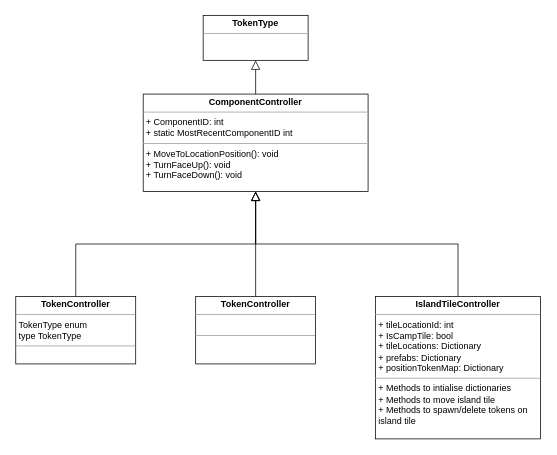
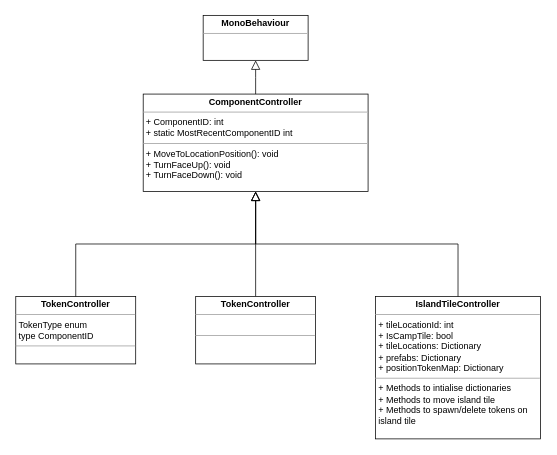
- <mxCell id="9" value="&lt;p style=&quot;margin:0px;margin-top:4px;text-align:center;&quot;&gt;&lt;b&gt;TokenType&lt;/b&gt;&lt;/p&gt;&lt;hr size=&quot;1&quot;&gt;&lt;div style=&quot;height:2px;&quot;&gt;&lt;/div&gt;" style="verticalAlign=top;align=left;overflow=fill;fontSize=12;fontFamily=Helvetica;html=1;whiteSpace=wrap;" vertex="1" parent="1"><mxGeometry x="270" y="20" width="140" height="60" as="geometry" /></mxCell>
+ <mxCell id="9" value="&lt;p style=&quot;margin:0px;margin-top:4px;text-align:center;&quot;&gt;&lt;b&gt;MonoBehaviour&lt;/b&gt;&lt;/p&gt;&lt;hr size=&quot;1&quot;&gt;&lt;div style=&quot;height:2px;&quot;&gt;&lt;/div&gt;" style="verticalAlign=top;align=left;overflow=fill;fontSize=12;fontFamily=Helvetica;html=1;whiteSpace=wrap;" vertex="1" parent="1"><mxGeometry x="270" y="20" width="140" height="60" as="geometry" /></mxCell>
- <mxCell id="5" value="&lt;p style=&quot;margin:0px;margin-top:4px;text-align:center;&quot;&gt;&lt;b&gt;TokenController&lt;/b&gt;&lt;br&gt;&lt;/p&gt;&lt;hr size=&quot;1&quot;&gt;&lt;p style=&quot;margin:0px;margin-left:4px;&quot;&gt;TokenType enum&lt;/p&gt;&lt;p style=&quot;margin:0px;margin-left:4px;&quot;&gt;type TokenType&lt;br&gt;&lt;/p&gt;&lt;hr size=&quot;1&quot;&gt;&lt;p style=&quot;margin:0px;margin-left:4px;&quot;&gt;&lt;br&gt;&lt;/p&gt;" style="verticalAlign=top;align=left;overflow=fill;fontSize=12;fontFamily=Helvetica;html=1;whiteSpace=wrap;" vertex="1" parent="1"><mxGeometry x="20" y="395" width="160" height="90" as="geometry" /></mxCell>
+ <mxCell id="5" value="&lt;p style=&quot;margin:0px;margin-top:4px;text-align:center;&quot;&gt;&lt;b&gt;TokenController&lt;/b&gt;&lt;br&gt;&lt;/p&gt;&lt;hr size=&quot;1&quot;&gt;&lt;p style=&quot;margin:0px;margin-left:4px;&quot;&gt;TokenType enum&lt;/p&gt;&lt;p style=&quot;margin:0px;margin-left:4px;&quot;&gt;type ComponentID&lt;br&gt;&lt;/p&gt;&lt;hr size=&quot;1&quot;&gt;&lt;p style=&quot;margin:0px;margin-left:4px;&quot;&gt;&lt;br&gt;&lt;/p&gt;" style="verticalAlign=top;align=left;overflow=fill;fontSize=12;fontFamily=Helvetica;html=1;whiteSpace=wrap;" vertex="1" parent="1"><mxGeometry x="20" y="395" width="160" height="90" as="geometry" /></mxCell>
